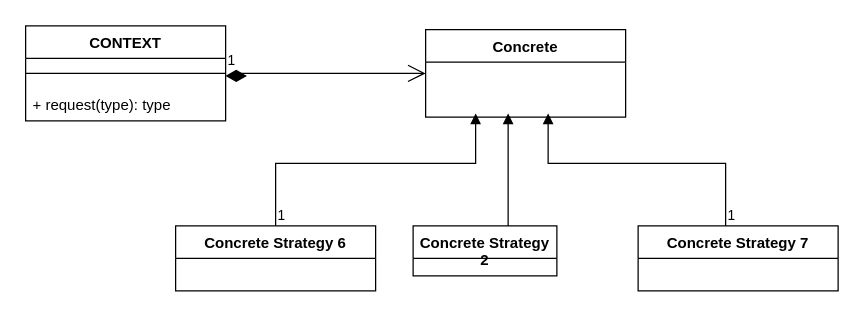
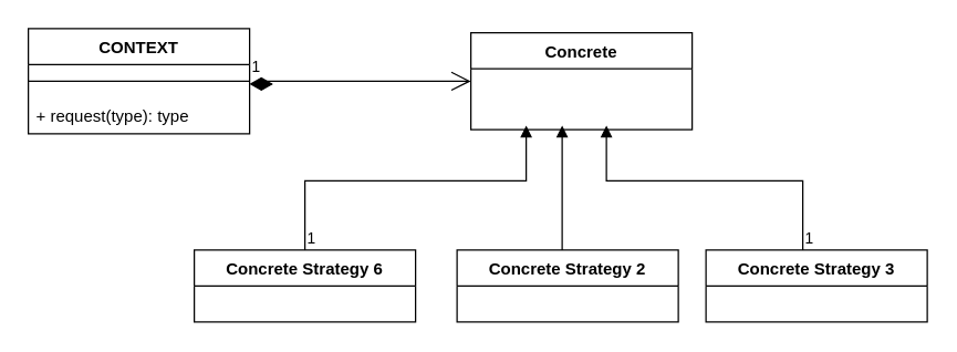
- <mxCell id="9" value="Concrete Strategy 7" style="swimlane;fontStyle=1;align=center;verticalAlign=top;childLayout=stackLayout;horizontal=1;startSize=26;horizontalStack=0;resizeParent=1;resizeParentMax=0;resizeLast=0;collapsible=1;marginBottom=0;whiteSpace=wrap;html=1;" parent="1" vertex="1"><mxGeometry x="510" y="180" width="160" height="52" as="geometry" /></mxCell>
+ <mxCell id="9" value="Concrete Strategy 3" style="swimlane;fontStyle=1;align=center;verticalAlign=top;childLayout=stackLayout;horizontal=1;startSize=26;horizontalStack=0;resizeParent=1;resizeParentMax=0;resizeLast=0;collapsible=1;marginBottom=0;whiteSpace=wrap;html=1;" parent="1" vertex="1"><mxGeometry x="510" y="180" width="160" height="52" as="geometry" /></mxCell>
- <mxCell id="8" value="Concrete Strategy 2" style="swimlane;fontStyle=1;align=center;verticalAlign=top;childLayout=stackLayout;horizontal=1;startSize=26;horizontalStack=0;resizeParent=1;resizeParentMax=0;resizeLast=0;collapsible=1;marginBottom=0;whiteSpace=wrap;html=1;" parent="1" vertex="1"><mxGeometry x="330" y="180" width="115" height="40" as="geometry" /></mxCell>
+ <mxCell id="8" value="Concrete Strategy 2" style="swimlane;fontStyle=1;align=center;verticalAlign=top;childLayout=stackLayout;horizontal=1;startSize=26;horizontalStack=0;resizeParent=1;resizeParentMax=0;resizeLast=0;collapsible=1;marginBottom=0;whiteSpace=wrap;html=1;" parent="1" vertex="1"><mxGeometry x="330" y="180" width="160" height="52" as="geometry" /></mxCell>
